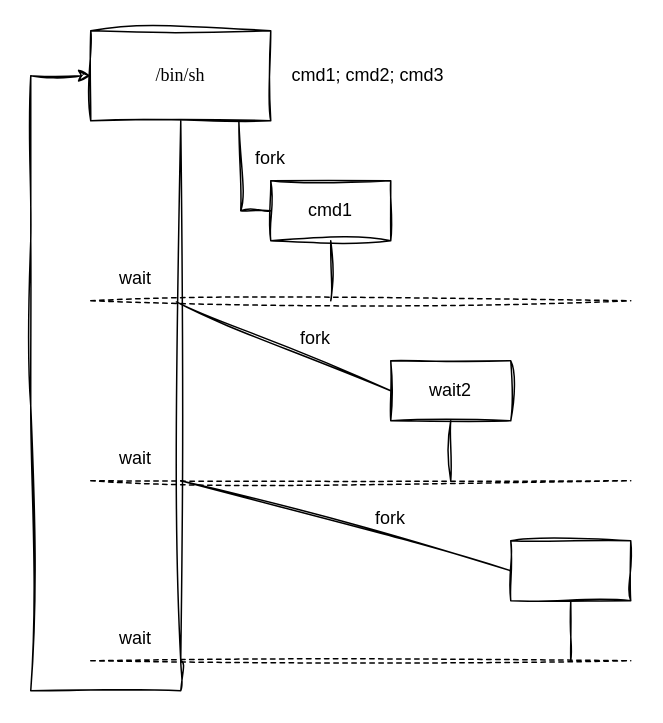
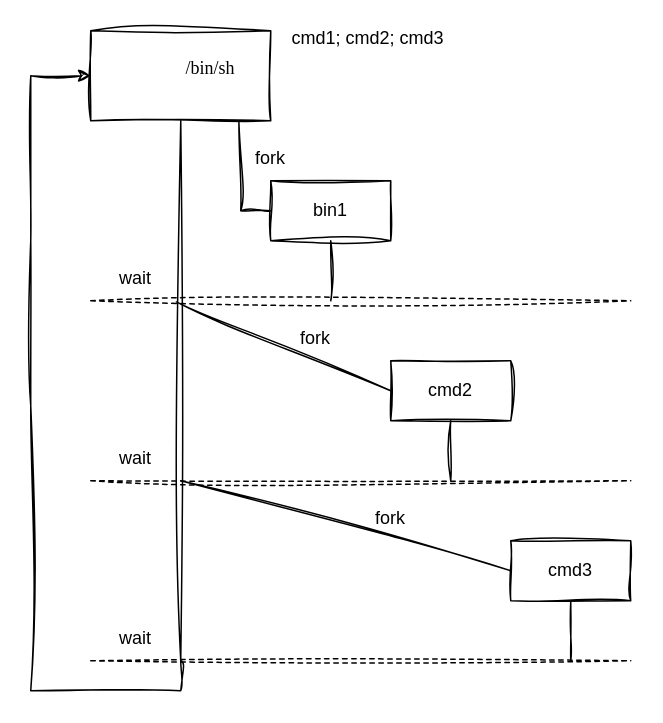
- <mxCell id="3" value="&lt;font face=&quot;Verdana&quot;&gt;/bin/sh&lt;/font&gt;" style="text;html=1;strokeColor=none;fillColor=none;align=center;verticalAlign=middle;whiteSpace=wrap;rounded=0;" vertex="1" parent="1"><mxGeometry x="90" y="35" width="60" height="30" as="geometry" /></mxCell>
+ <mxCell id="3" value="&lt;font face=&quot;Verdana&quot;&gt;/bin/sh&lt;/font&gt;" style="text;html=1;strokeColor=none;fillColor=none;align=center;verticalAlign=middle;whiteSpace=wrap;rounded=0;" vertex="1" parent="1"><mxGeometry x="110" y="30" width="60" height="30" as="geometry" /></mxCell>
- <mxCell id="8" value="cmd1; cmd2; cmd3" style="text;html=1;strokeColor=none;fillColor=none;align=center;verticalAlign=middle;whiteSpace=wrap;rounded=0;" vertex="1" parent="1"><mxGeometry x="190" y="35" width="110" height="30" as="geometry" /></mxCell>
+ <mxCell id="8" value="cmd1; cmd2; cmd3" style="text;html=1;strokeColor=none;fillColor=none;align=center;verticalAlign=middle;whiteSpace=wrap;rounded=0;" vertex="1" parent="1"><mxGeometry x="190" y="10" width="110" height="30" as="geometry" /></mxCell>
- <mxCell id="13" value="cmd1" style="text;html=1;strokeColor=none;fillColor=none;align=center;verticalAlign=middle;whiteSpace=wrap;rounded=0;" vertex="1" parent="11"><mxGeometry x="10" y="5" width="60" height="30" as="geometry" /></mxCell>
+ <mxCell id="13" value="bin1" style="text;html=1;strokeColor=none;fillColor=none;align=center;verticalAlign=middle;whiteSpace=wrap;rounded=0;" vertex="1" parent="11"><mxGeometry x="10" y="5" width="60" height="30" as="geometry" /></mxCell>
- <mxCell id="18" value="wait2" style="text;html=1;strokeColor=none;fillColor=none;align=center;verticalAlign=middle;whiteSpace=wrap;rounded=0;" vertex="1" parent="16"><mxGeometry x="10" y="5" width="60" height="30" as="geometry" /></mxCell>
+ <mxCell id="18" value="cmd2" style="text;html=1;strokeColor=none;fillColor=none;align=center;verticalAlign=middle;whiteSpace=wrap;rounded=0;" vertex="1" parent="16"><mxGeometry x="10" y="5" width="60" height="30" as="geometry" /></mxCell>
+ <mxCell id="31" value="cmd3" style="text;html=1;strokeColor=none;fillColor=none;align=center;verticalAlign=middle;whiteSpace=wrap;rounded=0;" vertex="1" parent="29"><mxGeometry x="10" y="5" width="60" height="30" as="geometry" /></mxCell>
